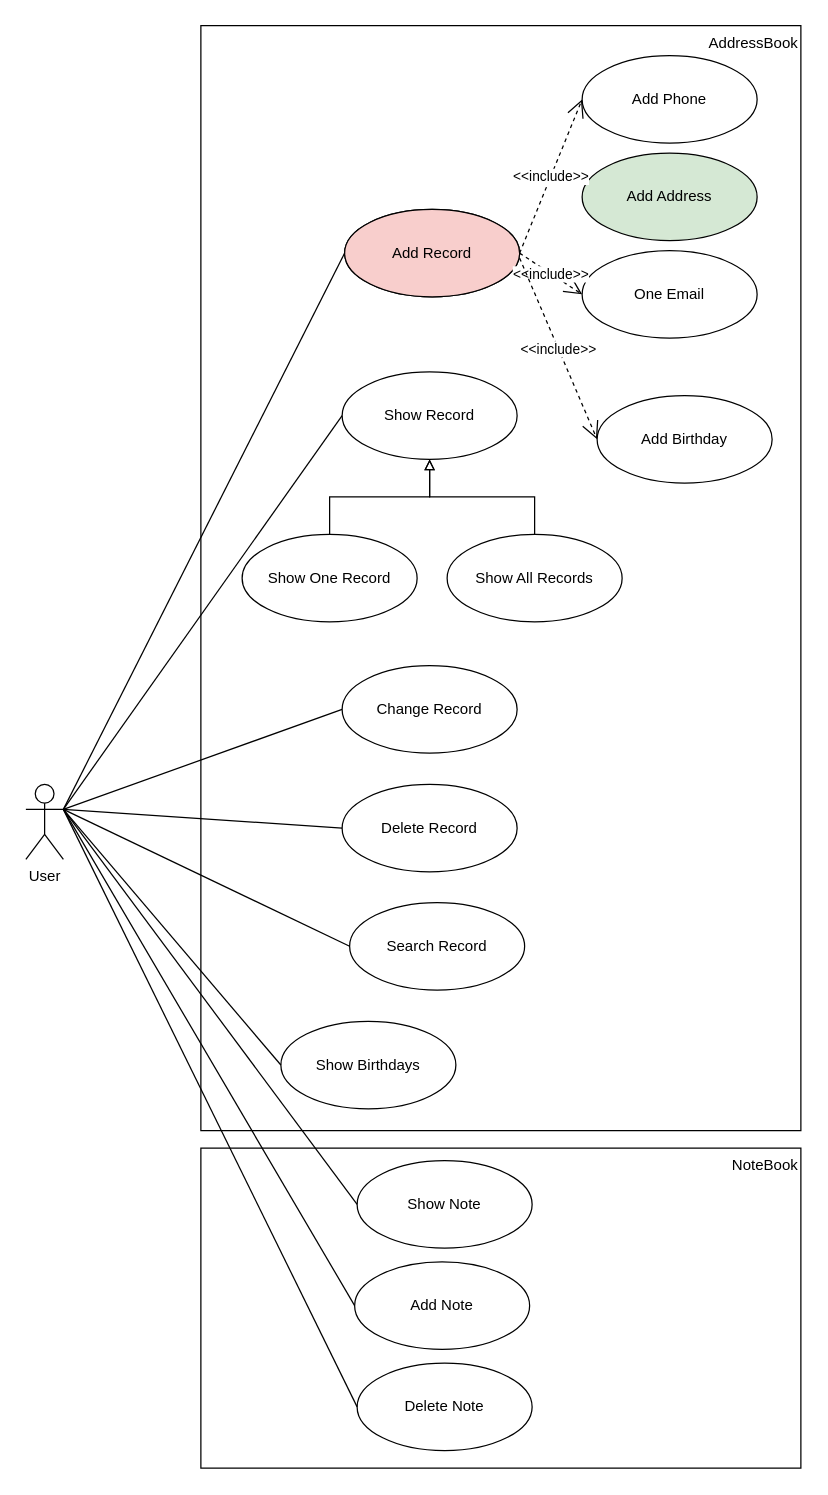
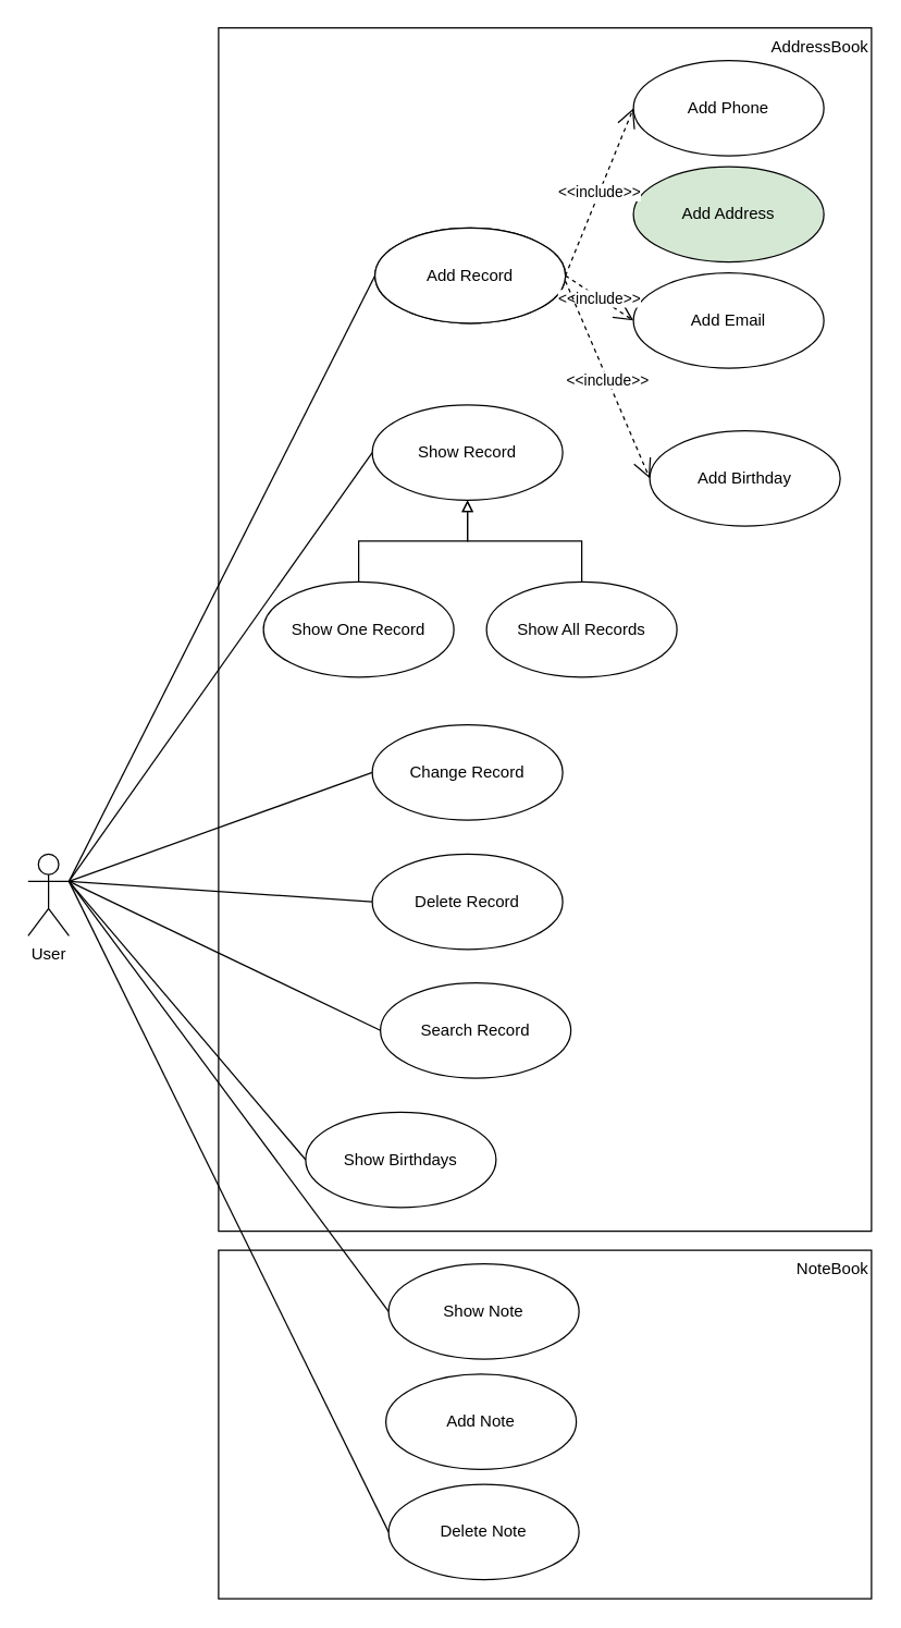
- <mxCell id="8" value="Add Record" style="ellipse;whiteSpace=wrap;html=1;align=center;fillColor=#f8cecc;" parent="1" vertex="1"><mxGeometry x="275" y="167" width="140" height="70" as="geometry" /></mxCell>
+ <mxCell id="8" value="Add Record" style="ellipse;whiteSpace=wrap;html=1;align=center;" parent="1" vertex="1"><mxGeometry x="275" y="167" width="140" height="70" as="geometry" /></mxCell>
- <mxCell id="21" value="One Email" style="ellipse;whiteSpace=wrap;html=1;align=center;" vertex="1" parent="1"><mxGeometry x="465" y="200" width="140" height="70" as="geometry" /></mxCell>
+ <mxCell id="21" value="Add Email" style="ellipse;whiteSpace=wrap;html=1;align=center;" vertex="1" parent="1"><mxGeometry x="465" y="200" width="140" height="70" as="geometry" /></mxCell>
- <mxCell id="17" value="" style="endArrow=none;html=1;entryX=0;entryY=0.5;entryDx=0;entryDy=0;exitX=1;exitY=0.333;exitDx=0;exitDy=0;exitPerimeter=0;" parent="1" source="4" target="13" edge="1"><mxGeometry width="50" height="50" relative="1" as="geometry"><mxPoint x="66" y="487" as="sourcePoint" /><mxPoint x="446" y="517" as="targetPoint" /></mxGeometry></mxCell>
